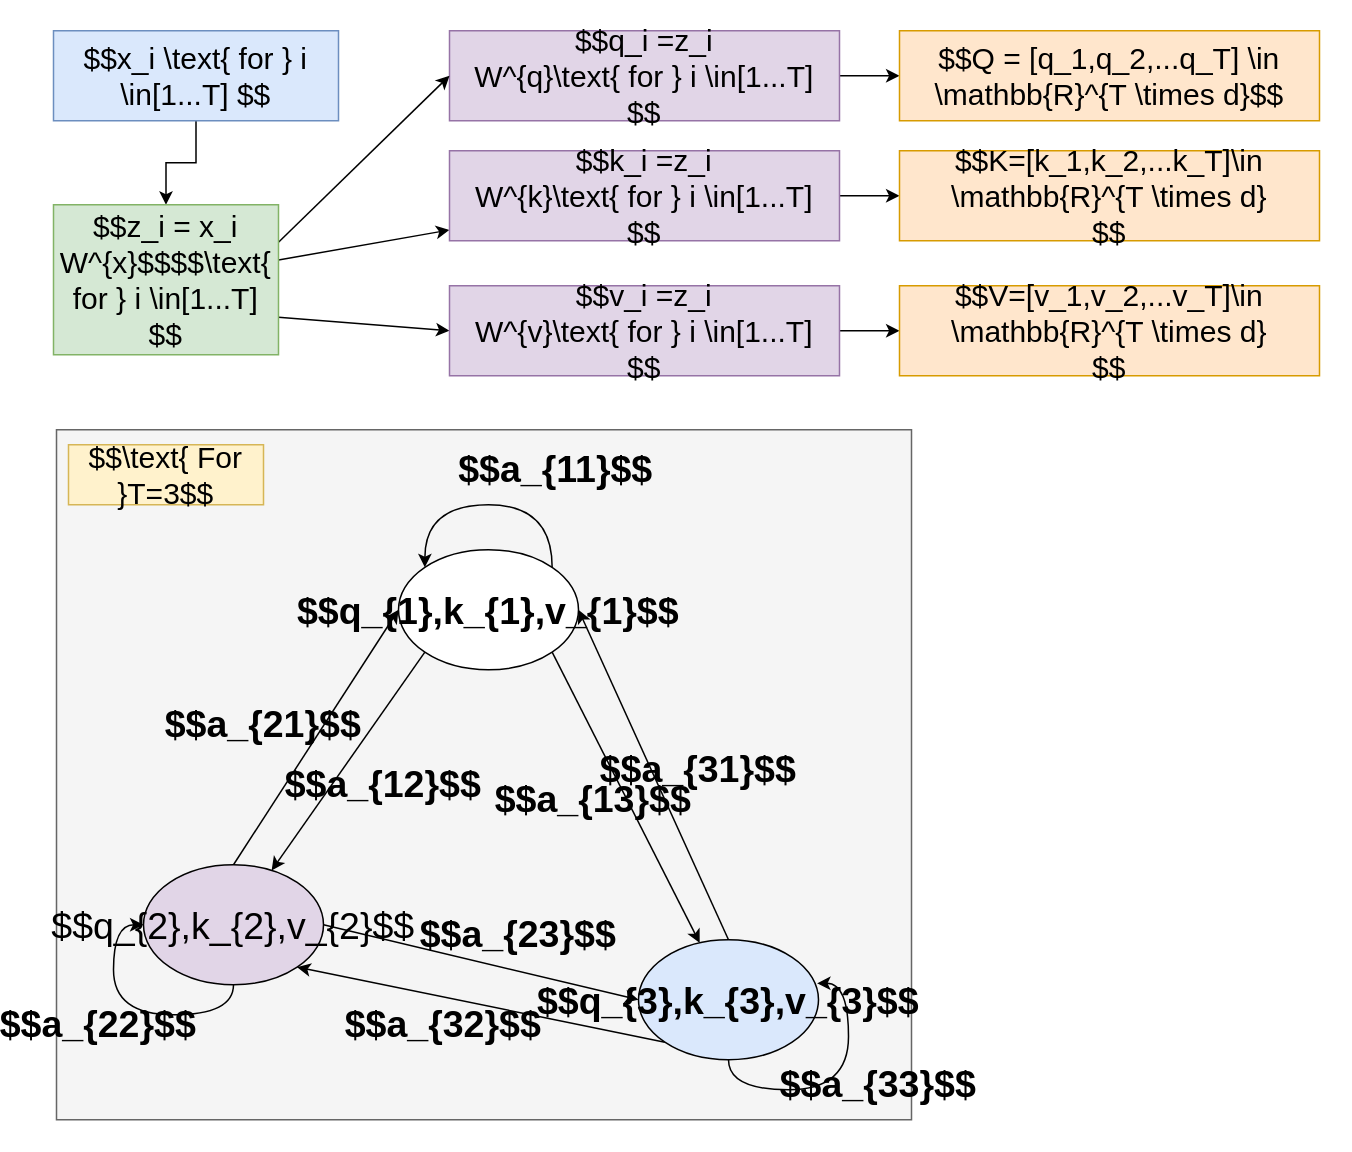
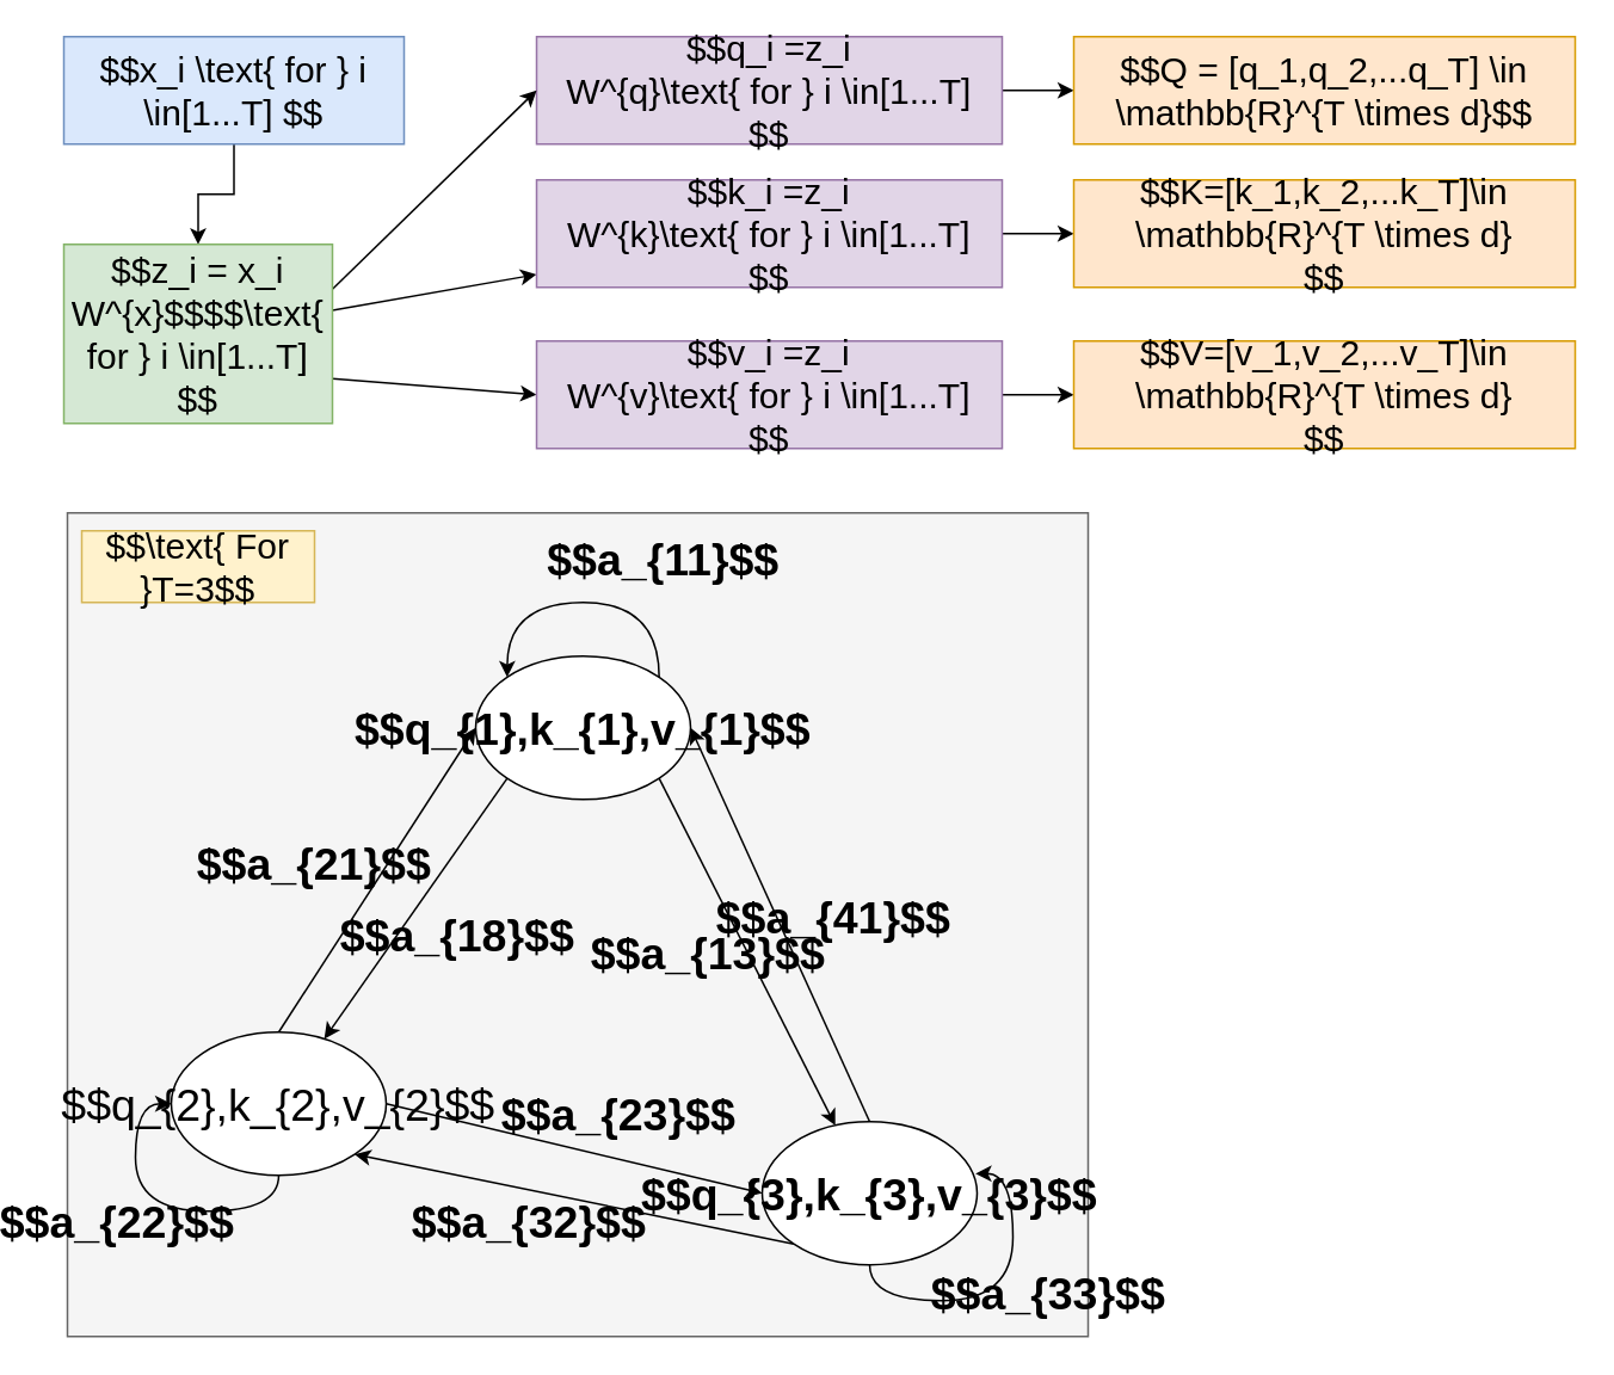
- <mxCell id="19" value="$$a_{31}$$" style="text;html=1;strokeColor=none;fillColor=none;align=center;verticalAlign=middle;whiteSpace=wrap;rounded=0;fontStyle=1;fontSize=25;" vertex="1" parent="1"><mxGeometry x="420" y="496" width="60" height="30" as="geometry" /></mxCell>
+ <mxCell id="19" value="$$a_{41}$$" style="text;html=1;strokeColor=none;fillColor=none;align=center;verticalAlign=middle;whiteSpace=wrap;rounded=0;fontStyle=1;fontSize=25;" vertex="1" parent="1"><mxGeometry x="420" y="496" width="60" height="30" as="geometry" /></mxCell>
- <mxCell id="20" value="$$a_{12}$$" style="text;html=1;strokeColor=none;fillColor=none;align=center;verticalAlign=middle;whiteSpace=wrap;rounded=0;fontStyle=1;fontSize=25;" vertex="1" parent="1"><mxGeometry x="210" y="506" width="60" height="30" as="geometry" /></mxCell>
+ <mxCell id="20" value="$$a_{18}$$" style="text;html=1;strokeColor=none;fillColor=none;align=center;verticalAlign=middle;whiteSpace=wrap;rounded=0;fontStyle=1;fontSize=25;" vertex="1" parent="1"><mxGeometry x="210" y="506" width="60" height="30" as="geometry" /></mxCell>
- <mxCell id="11" value="$$q_{2},k_{2},v_{2}$$" style="ellipse;whiteSpace=wrap;html=1;fontSize=25;fontStyle=0;fillColor=#e1d5e7;" vertex="1" parent="1"><mxGeometry x="80" y="576" width="120" height="80" as="geometry" /></mxCell>
+ <mxCell id="11" value="$$q_{2},k_{2},v_{2}$$" style="ellipse;whiteSpace=wrap;html=1;fontSize=25;fontStyle=0" vertex="1" parent="1"><mxGeometry x="80" y="576" width="120" height="80" as="geometry" /></mxCell>
- <mxCell id="8" value="&lt;span style=&quot;font-style: normal;&quot;&gt;$$q_{3},k_{3},v_{3}$$&lt;/span&gt;" style="ellipse;whiteSpace=wrap;html=1;fontSize=25;fontStyle=3;fillColor=#dae8fc;" vertex="1" parent="1"><mxGeometry x="410" y="626" width="120" height="80" as="geometry" /></mxCell>
+ <mxCell id="8" value="&lt;span style=&quot;font-style: normal;&quot;&gt;$$q_{3},k_{3},v_{3}$$&lt;/span&gt;" style="ellipse;whiteSpace=wrap;html=1;fontSize=25;fontStyle=3" vertex="1" parent="1"><mxGeometry x="410" y="626" width="120" height="80" as="geometry" /></mxCell>
